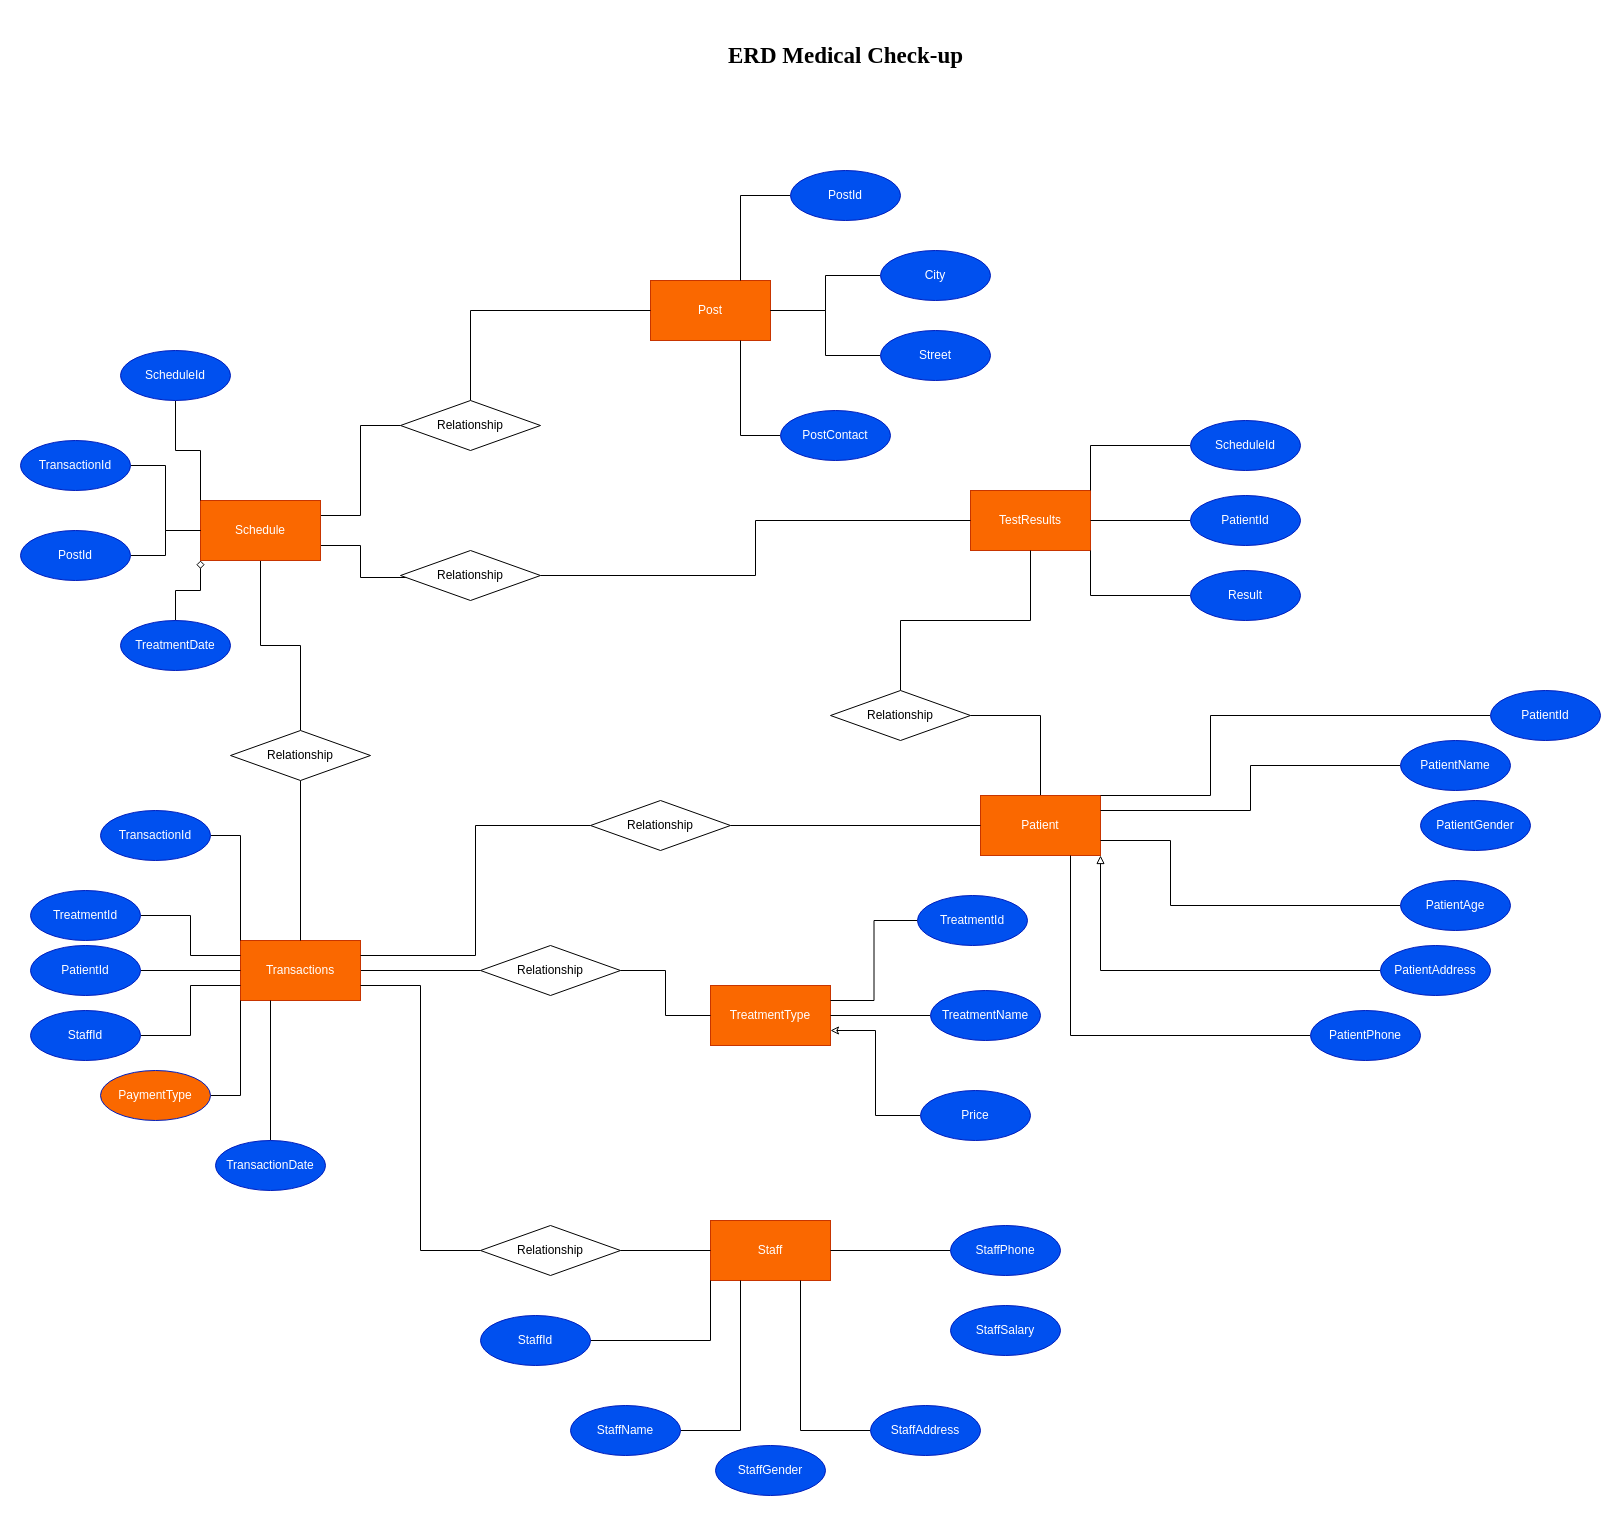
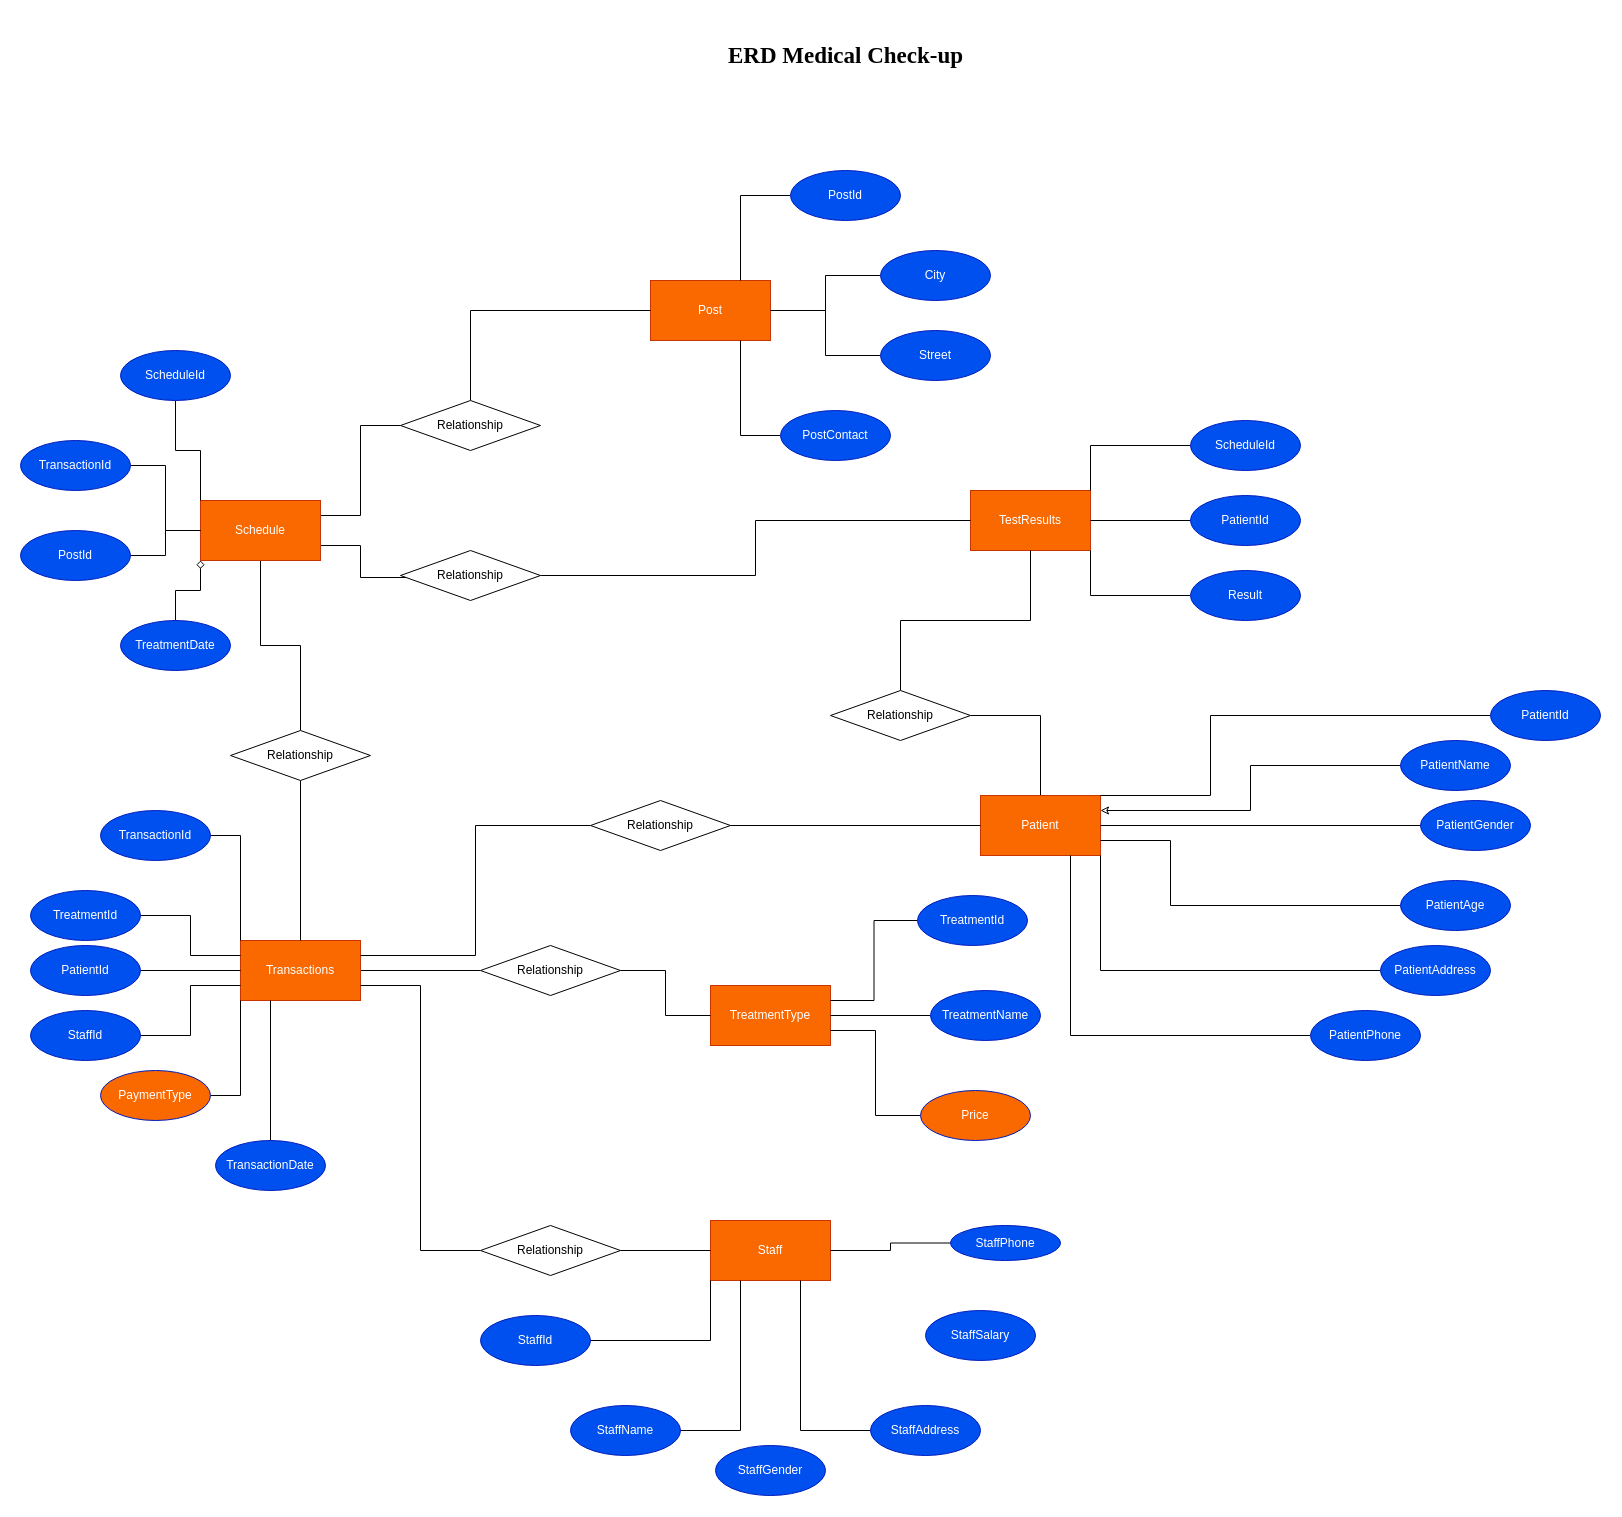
- <mxCell id="64" style="edgeStyle=orthogonalEdgeStyle;rounded=0;orthogonalLoop=1;jettySize=auto;html=1;entryX=1;entryY=0.25;entryDx=0;entryDy=0;endArrow=none;endFill=0;" edge="1" parent="1" source="65" target="13"><mxGeometry relative="1" as="geometry" /></mxCell>
+ <mxCell id="64" style="edgeStyle=orthogonalEdgeStyle;rounded=0;orthogonalLoop=1;jettySize=auto;html=1;entryX=1;entryY=0.25;entryDx=0;entryDy=0;endArrow=classic;endFill=0;" edge="1" parent="1" source="65" target="13"><mxGeometry relative="1" as="geometry" /></mxCell>
+ <mxCell id="66" style="edgeStyle=orthogonalEdgeStyle;rounded=0;orthogonalLoop=1;jettySize=auto;html=1;entryX=1;entryY=0.5;entryDx=0;entryDy=0;endArrow=none;endFill=0;" edge="1" parent="1" source="67" target="13"><mxGeometry relative="1" as="geometry" /></mxCell>
- <mxCell id="72" style="edgeStyle=orthogonalEdgeStyle;rounded=0;orthogonalLoop=1;jettySize=auto;html=1;entryX=1;entryY=1;entryDx=0;entryDy=0;endFill=0;endArrow=block;" edge="1" parent="1" source="73" target="13"><mxGeometry relative="1" as="geometry" /></mxCell>
+ <mxCell id="72" style="edgeStyle=orthogonalEdgeStyle;rounded=0;orthogonalLoop=1;jettySize=auto;html=1;entryX=1;entryY=1;entryDx=0;entryDy=0;endFill=0;endArrow=none;" edge="1" parent="1" source="73" target="13"><mxGeometry relative="1" as="geometry" /></mxCell>
- <mxCell id="78" style="edgeStyle=orthogonalEdgeStyle;rounded=0;orthogonalLoop=1;jettySize=auto;html=1;entryX=1;entryY=0.75;entryDx=0;entryDy=0;endFill=0;endArrow=classic;" edge="1" parent="1" source="79" target="8"><mxGeometry relative="1" as="geometry"><mxPoint x="880" y="1020" as="targetPoint" /></mxGeometry></mxCell>
+ <mxCell id="78" style="edgeStyle=orthogonalEdgeStyle;rounded=0;orthogonalLoop=1;jettySize=auto;html=1;entryX=1;entryY=0.75;entryDx=0;entryDy=0;endFill=0;endArrow=none;" edge="1" parent="1" source="79" target="8"><mxGeometry relative="1" as="geometry"><mxPoint x="880" y="1020" as="targetPoint" /></mxGeometry></mxCell>
- <mxCell id="79" value="Price" style="ellipse;whiteSpace=wrap;html=1;fillColor=#0050ef;strokeColor=#001DBC;fontColor=#ffffff;" vertex="1" parent="1"><mxGeometry x="920" y="1090" width="110" height="50" as="geometry" /></mxCell>
+ <mxCell id="79" value="Price" style="ellipse;whiteSpace=wrap;html=1;fillColor=#fa6800;strokeColor=#001DBC;fontColor=#ffffff;" vertex="1" parent="1"><mxGeometry x="920" y="1090" width="110" height="50" as="geometry" /></mxCell>
- <mxCell id="85" value="StaffPhone" style="ellipse;whiteSpace=wrap;html=1;fillColor=#0050ef;strokeColor=#001DBC;fontColor=#ffffff;" vertex="1" parent="1"><mxGeometry x="950" y="1225" width="110" height="50" as="geometry" /></mxCell>
+ <mxCell id="85" value="StaffPhone" style="ellipse;whiteSpace=wrap;html=1;fillColor=#0050ef;strokeColor=#001DBC;fontColor=#ffffff;" vertex="1" parent="1"><mxGeometry x="950" y="1225" width="110" height="35" as="geometry" /></mxCell>
- <mxCell id="89" value="StaffSalary" style="ellipse;whiteSpace=wrap;html=1;fillColor=#0050ef;strokeColor=#001DBC;fontColor=#ffffff;" vertex="1" parent="1"><mxGeometry x="950" y="1305" width="110" height="50" as="geometry" /></mxCell>
+ <mxCell id="89" value="StaffSalary" style="ellipse;whiteSpace=wrap;html=1;fillColor=#0050ef;strokeColor=#001DBC;fontColor=#ffffff;" vertex="1" parent="1"><mxGeometry x="925" y="1310" width="110" height="50" as="geometry" /></mxCell>
